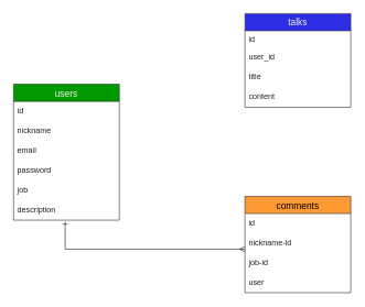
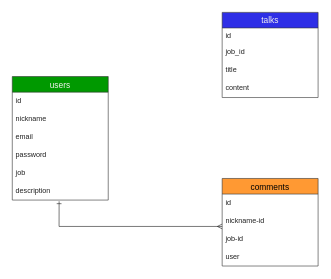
- <mxCell id="11" value="user_id" style="text;strokeColor=none;fillColor=none;spacingLeft=4;spacingRight=4;overflow=hidden;rotatable=0;points=[[0,0.5],[1,0.5]];portConstraint=eastwest;fontSize=12;fontColor=#212121;" parent="9" vertex="1"><mxGeometry y="52" width="160" height="30" as="geometry" /></mxCell>
+ <mxCell id="11" value="job_id" style="text;strokeColor=none;fillColor=none;spacingLeft=4;spacingRight=4;overflow=hidden;rotatable=0;points=[[0,0.5],[1,0.5]];portConstraint=eastwest;fontSize=12;fontColor=#212121;" parent="9" vertex="1"><mxGeometry y="52" width="160" height="30" as="geometry" /></mxCell>
